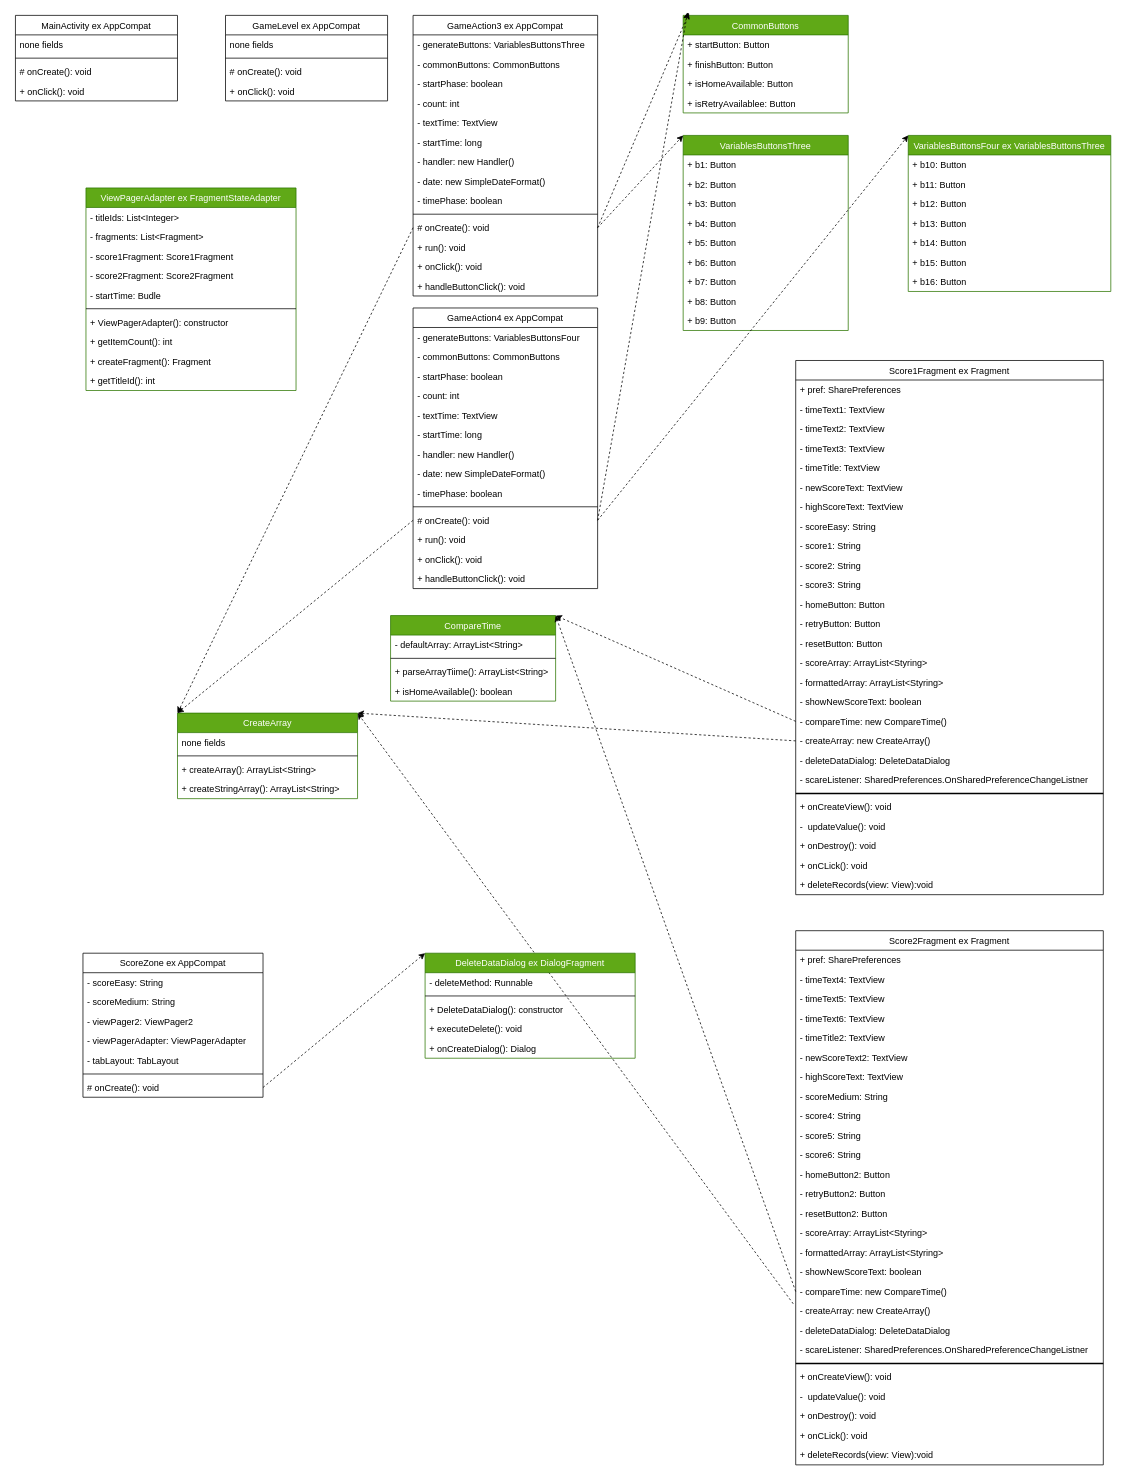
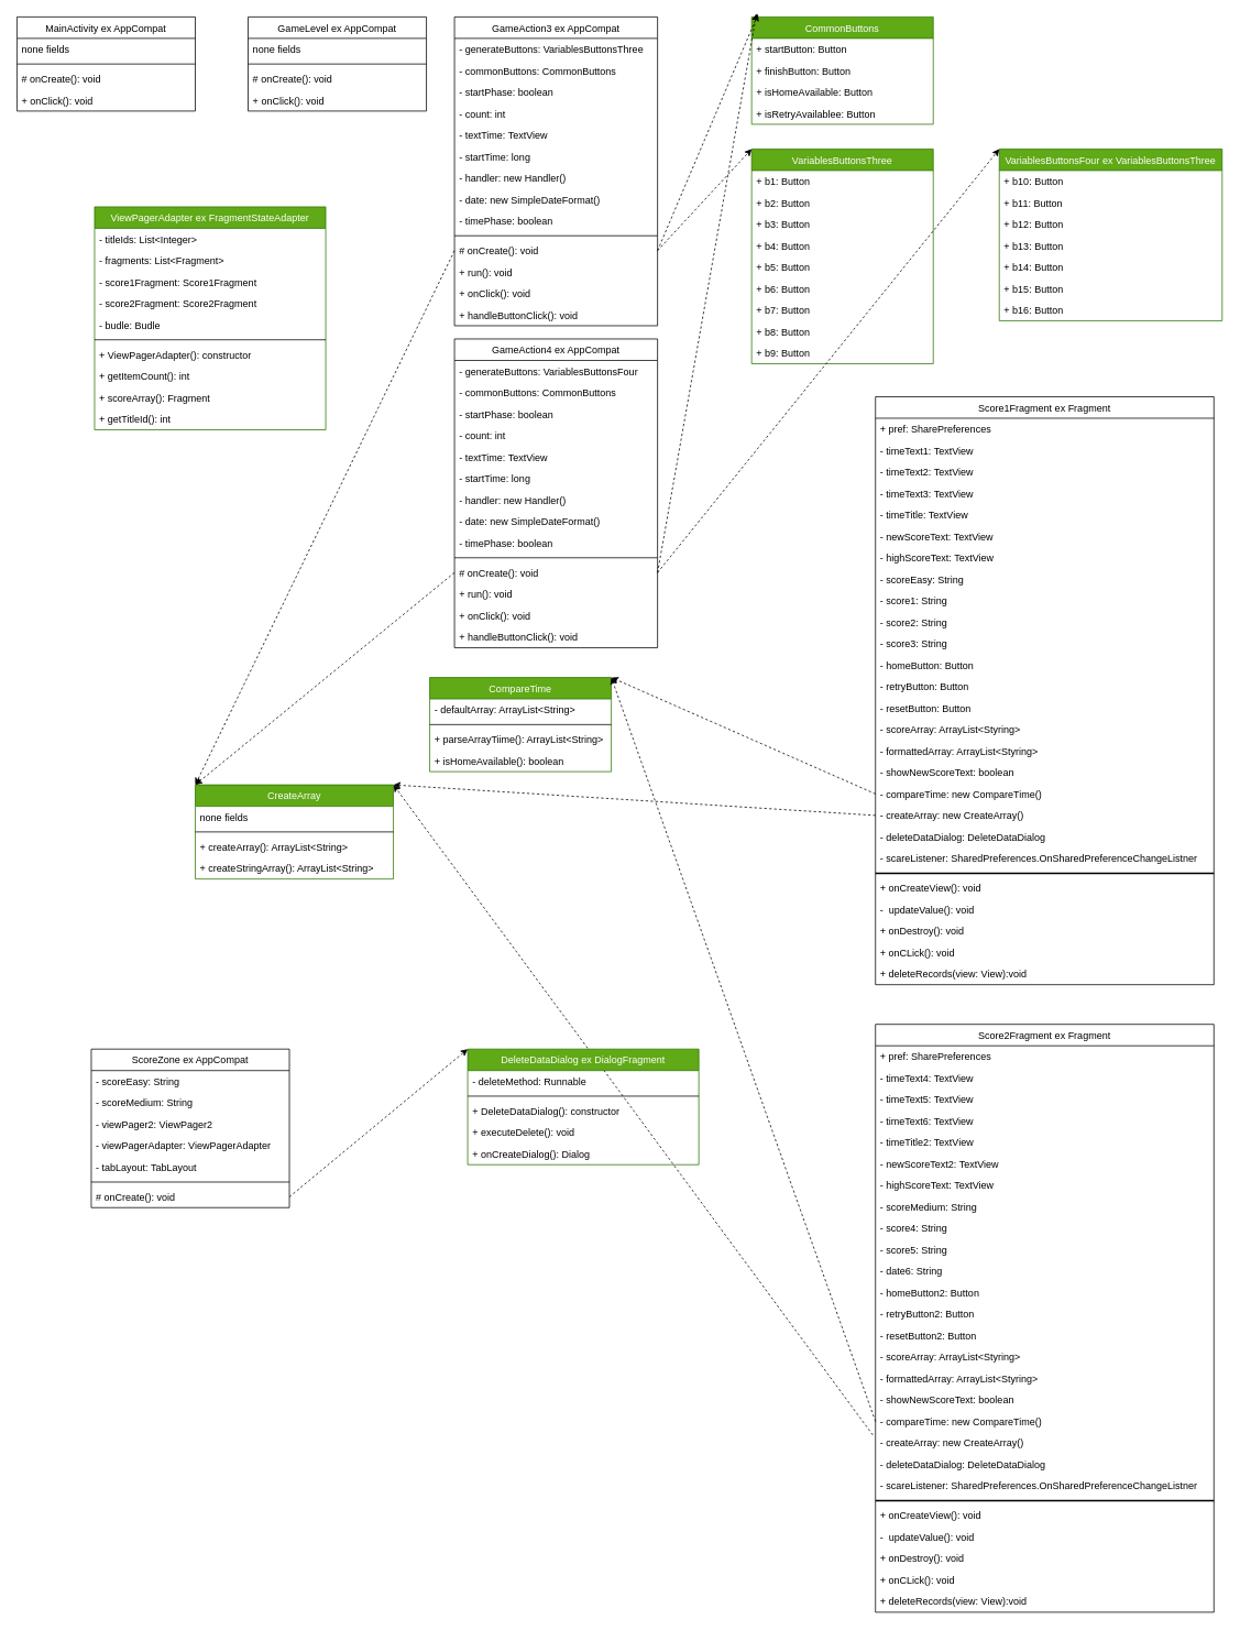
- <mxCell id="146" value="- startTime: Budle" style="text;strokeColor=none;fillColor=none;align=left;verticalAlign=top;spacingLeft=4;spacingRight=4;overflow=hidden;rotatable=0;points=[[0,0.5],[1,0.5]];portConstraint=eastwest;" vertex="1" parent="141"><mxGeometry y="130" width="280" height="26" as="geometry" /></mxCell>
+ <mxCell id="146" value="- budle: Budle" style="text;strokeColor=none;fillColor=none;align=left;verticalAlign=top;spacingLeft=4;spacingRight=4;overflow=hidden;rotatable=0;points=[[0,0.5],[1,0.5]];portConstraint=eastwest;" vertex="1" parent="141"><mxGeometry y="130" width="280" height="26" as="geometry" /></mxCell>
- <mxCell id="150" value="+ createFragment(): Fragment" style="text;strokeColor=none;fillColor=none;align=left;verticalAlign=top;spacingLeft=4;spacingRight=4;overflow=hidden;rotatable=0;points=[[0,0.5],[1,0.5]];portConstraint=eastwest;" vertex="1" parent="141"><mxGeometry y="218" width="280" height="26" as="geometry" /></mxCell>
+ <mxCell id="150" value="+ scoreArray(): Fragment" style="text;strokeColor=none;fillColor=none;align=left;verticalAlign=top;spacingLeft=4;spacingRight=4;overflow=hidden;rotatable=0;points=[[0,0.5],[1,0.5]];portConstraint=eastwest;" vertex="1" parent="141"><mxGeometry y="218" width="280" height="26" as="geometry" /></mxCell>
- <mxCell id="98" value="- score6: String" style="text;strokeColor=none;fillColor=none;align=left;verticalAlign=top;spacingLeft=4;spacingRight=4;overflow=hidden;rotatable=0;points=[[0,0.5],[1,0.5]];portConstraint=eastwest;strokeWidth=1;" vertex="1" parent="87"><mxGeometry y="286" width="410" height="26" as="geometry" /></mxCell>
+ <mxCell id="98" value="- date6: String" style="text;strokeColor=none;fillColor=none;align=left;verticalAlign=top;spacingLeft=4;spacingRight=4;overflow=hidden;rotatable=0;points=[[0,0.5],[1,0.5]];portConstraint=eastwest;strokeWidth=1;" vertex="1" parent="87"><mxGeometry y="286" width="410" height="26" as="geometry" /></mxCell>
